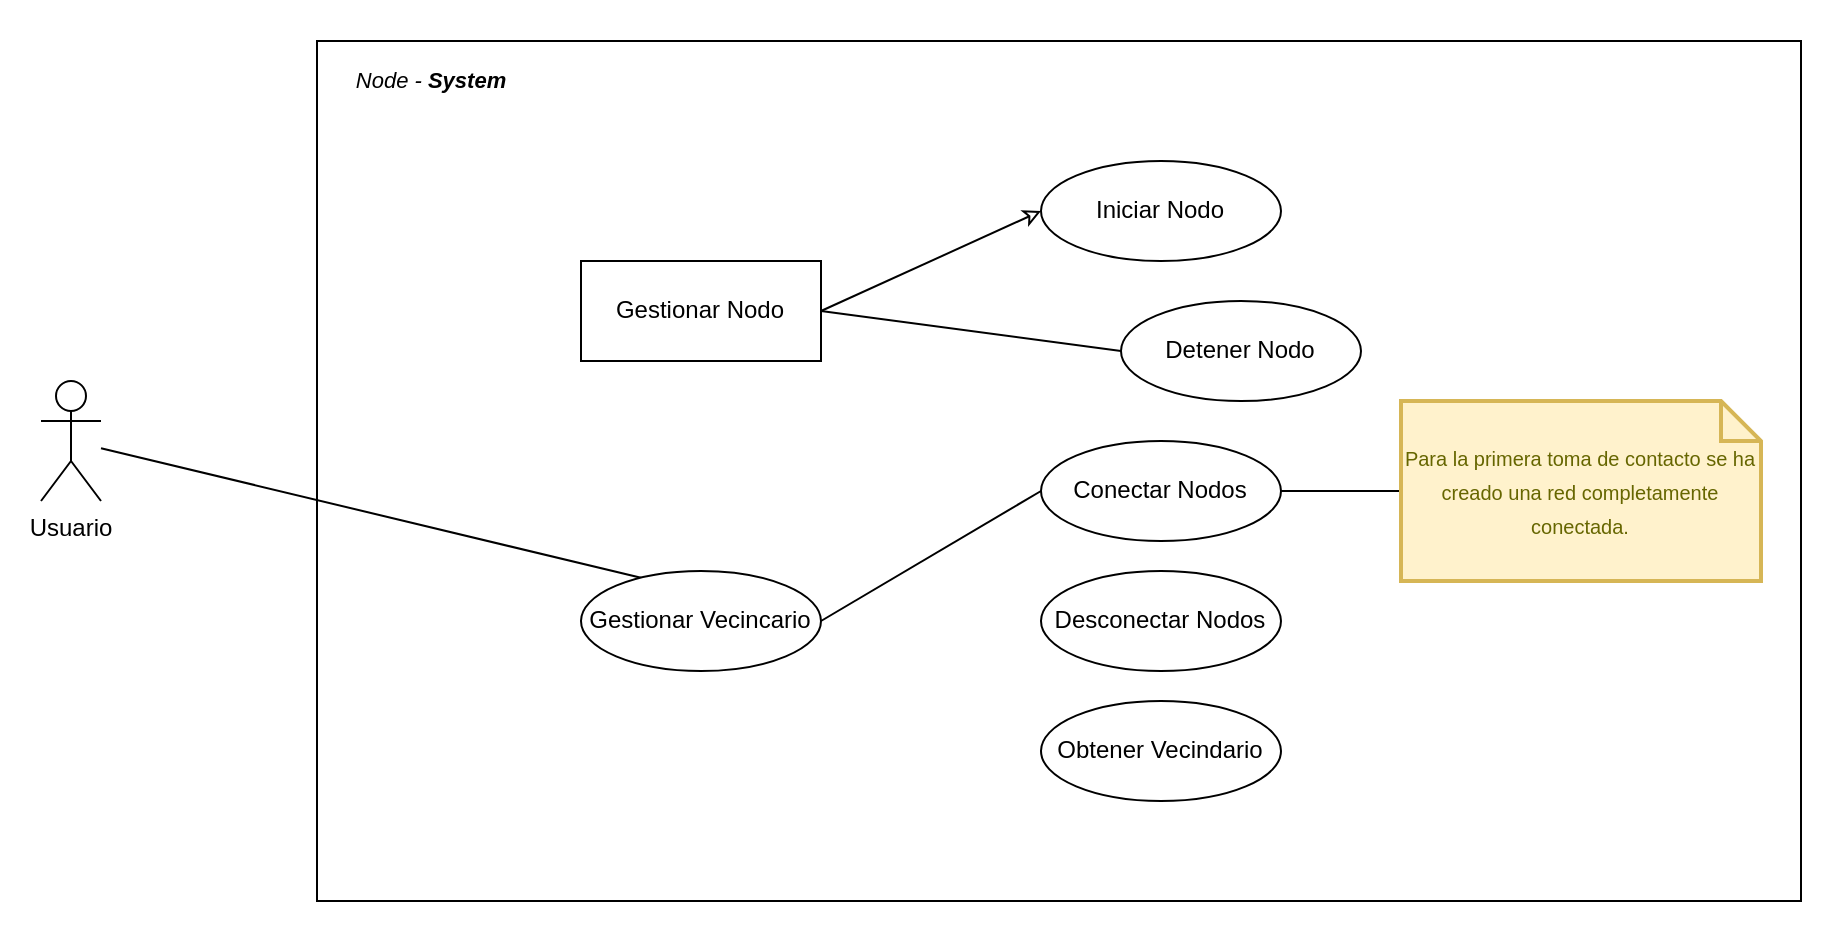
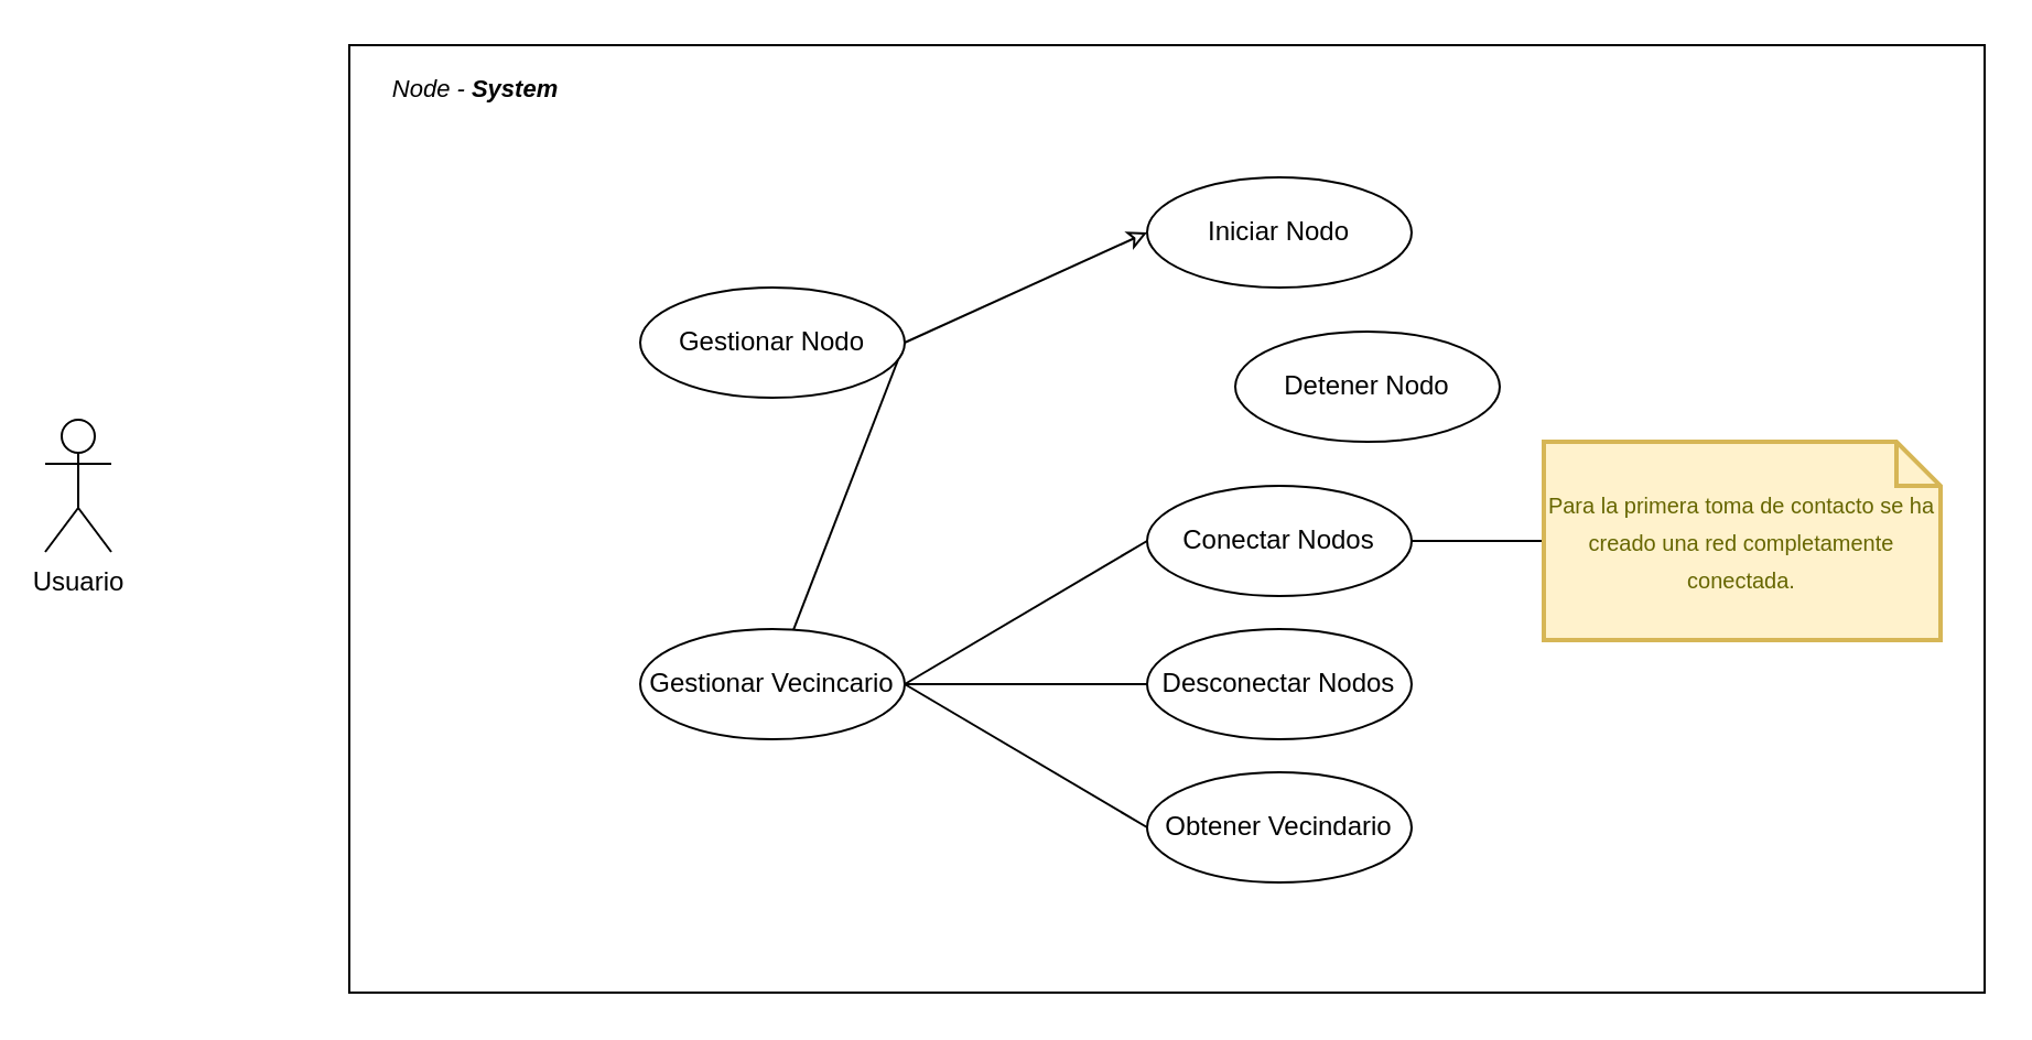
- <mxCell id="12" value="&lt;span style=&quot;font-size: 12px;&quot;&gt;Gestionar Nodo&lt;/span&gt;" style="whiteSpace=wrap;html=1;fontSize=11;rounded=0;" parent="1" vertex="1"><mxGeometry x="290" y="130" width="120" height="50" as="geometry" /></mxCell>
+ <mxCell id="12" value="&lt;span style=&quot;font-size: 12px;&quot;&gt;Gestionar Nodo&lt;/span&gt;" style="ellipse;whiteSpace=wrap;html=1;fontSize=11;" parent="1" vertex="1"><mxGeometry x="290" y="130" width="120" height="50" as="geometry" /></mxCell>
- <mxCell id="7" value="" style="endArrow=none;html=1;rounded=1;fontSize=11;endFill=0;entryX=0;entryY=0.5;entryDx=0;entryDy=0;exitX=1;exitY=0.5;exitDx=0;exitDy=0;" parent="1" source="12" target="18" edge="1"><mxGeometry width="50" height="50" relative="1" as="geometry"><mxPoint x="347.5" y="195" as="sourcePoint" /><mxPoint x="443" y="215" as="targetPoint" /></mxGeometry></mxCell>
+ <mxCell id="7" value="" style="endArrow=none;html=1;rounded=1;fontSize=11;endFill=0;exitX=1;exitY=0.5;exitDx=0;exitDy=0;" parent="1" source="12" target="13" edge="1"><mxGeometry width="50" height="50" relative="1" as="geometry"><mxPoint x="347.5" y="195" as="sourcePoint" /><mxPoint x="443" y="215" as="targetPoint" /></mxGeometry></mxCell>
- <mxCell id="9" value="" style="endArrow=none;html=1;rounded=1;fontSize=11;endFill=0;exitX=1;exitY=0.5;exitDx=0;exitDy=0;" parent="1" source="13" target="3" edge="1"><mxGeometry width="50" height="50" relative="1" as="geometry"><mxPoint x="347.5" y="310" as="sourcePoint" /><mxPoint x="443" y="310" as="targetPoint" /></mxGeometry></mxCell>
+ <mxCell id="9" value="" style="endArrow=none;html=1;rounded=1;fontSize=11;endFill=0;entryX=0;entryY=0.5;entryDx=0;entryDy=0;exitX=1;exitY=0.5;exitDx=0;exitDy=0;" parent="1" source="13" target="16" edge="1"><mxGeometry width="50" height="50" relative="1" as="geometry"><mxPoint x="347.5" y="310" as="sourcePoint" /><mxPoint x="443" y="310" as="targetPoint" /></mxGeometry></mxCell>
+ <mxCell id="10" value="" style="endArrow=none;html=1;rounded=1;fontSize=11;endFill=0;entryX=0;entryY=0.5;entryDx=0;entryDy=0;exitX=1;exitY=0.5;exitDx=0;exitDy=0;" parent="1" source="13" target="15" edge="1"><mxGeometry width="50" height="50" relative="1" as="geometry"><mxPoint x="347.5" y="310" as="sourcePoint" /><mxPoint x="443" y="355" as="targetPoint" /></mxGeometry></mxCell>
